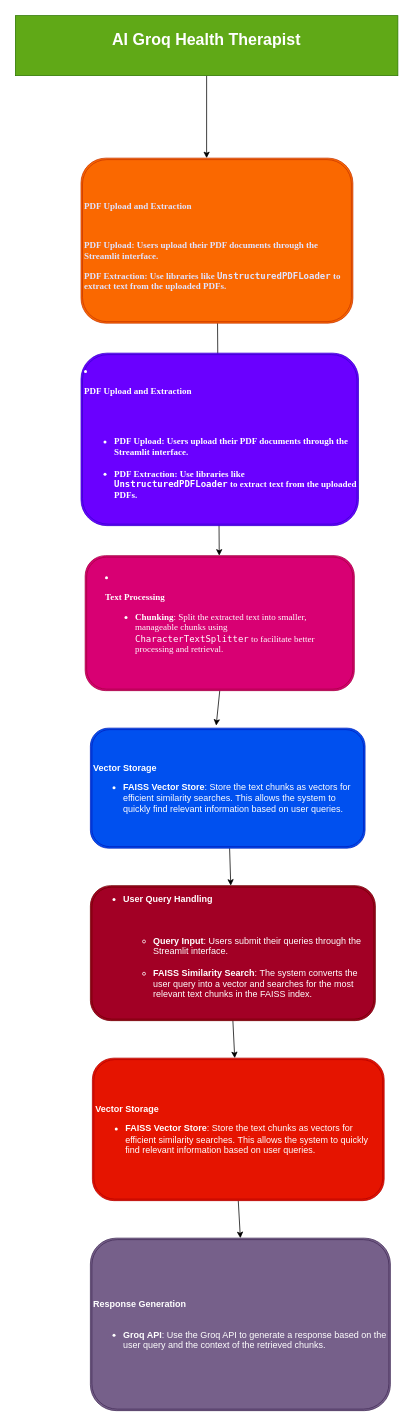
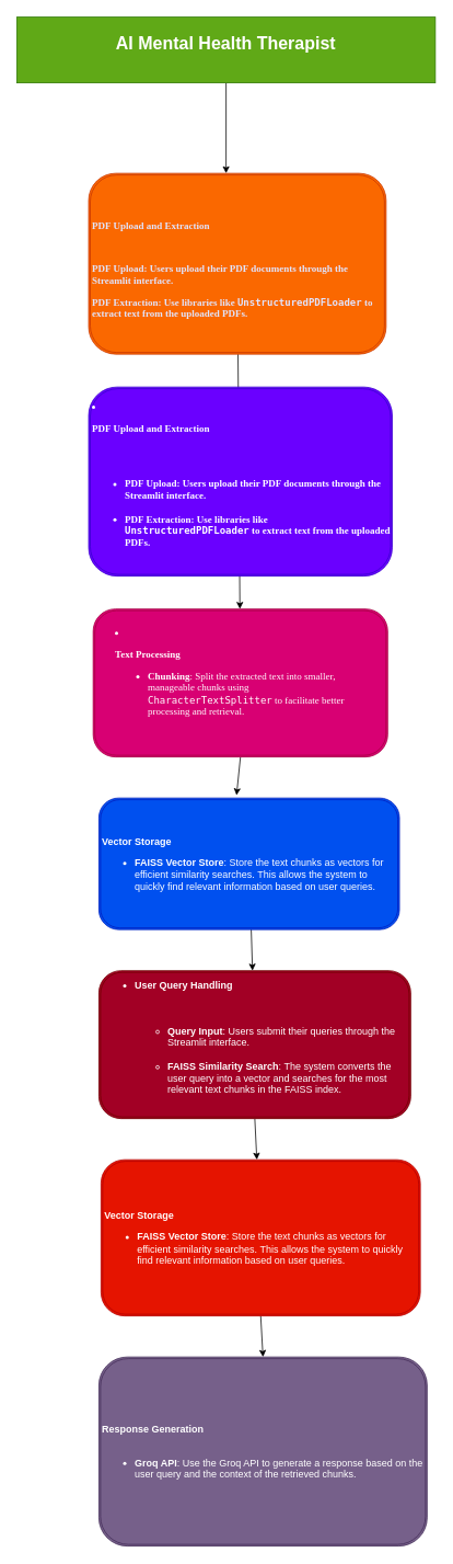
- <mxCell id="3" value="&#10;&lt;b&gt;&lt;span style=&quot;font-size:16.0pt;&#10;font-family:&amp;quot;Calibri&amp;quot;,sans-serif;mso-ascii-theme-font:minor-latin;mso-fareast-font-family:&#10;&amp;quot;Segoe UI&amp;quot;;mso-hansi-theme-font:minor-latin;mso-bidi-font-family:&amp;quot;Segoe UI&amp;quot;;&#10;color:black;mso-themecolor:text1;mso-ansi-language:EN-US;mso-fareast-language:&#10;ZH-CN;mso-bidi-language:AR-SA&quot; lang=&quot;EN-US&quot;&gt;AI Groq Health Therapist &lt;/span&gt;&lt;/b&gt;&#10;&#10;&#10;&#10;" style="whiteSpace=wrap;html=1;fillColor=#60a917;fontColor=#ffffff;strokeColor=#2D7600;verticalAlign=top;" vertex="1" parent="1"><mxGeometry x="20" y="20" width="510" height="80" as="geometry" /></mxCell>
+ <mxCell id="3" value="&#10;&lt;b&gt;&lt;span style=&quot;font-size:16.0pt;&#10;font-family:&amp;quot;Calibri&amp;quot;,sans-serif;mso-ascii-theme-font:minor-latin;mso-fareast-font-family:&#10;&amp;quot;Segoe UI&amp;quot;;mso-hansi-theme-font:minor-latin;mso-bidi-font-family:&amp;quot;Segoe UI&amp;quot;;&#10;color:black;mso-themecolor:text1;mso-ansi-language:EN-US;mso-fareast-language:&#10;ZH-CN;mso-bidi-language:AR-SA&quot; lang=&quot;EN-US&quot;&gt;AI Mental Health Therapist &lt;/span&gt;&lt;/b&gt;&#10;&#10;&#10;&#10;" style="whiteSpace=wrap;html=1;fillColor=#60a917;fontColor=#ffffff;strokeColor=#2D7600;verticalAlign=top;" vertex="1" parent="1"><mxGeometry x="20" y="20" width="510" height="80" as="geometry" /></mxCell>
